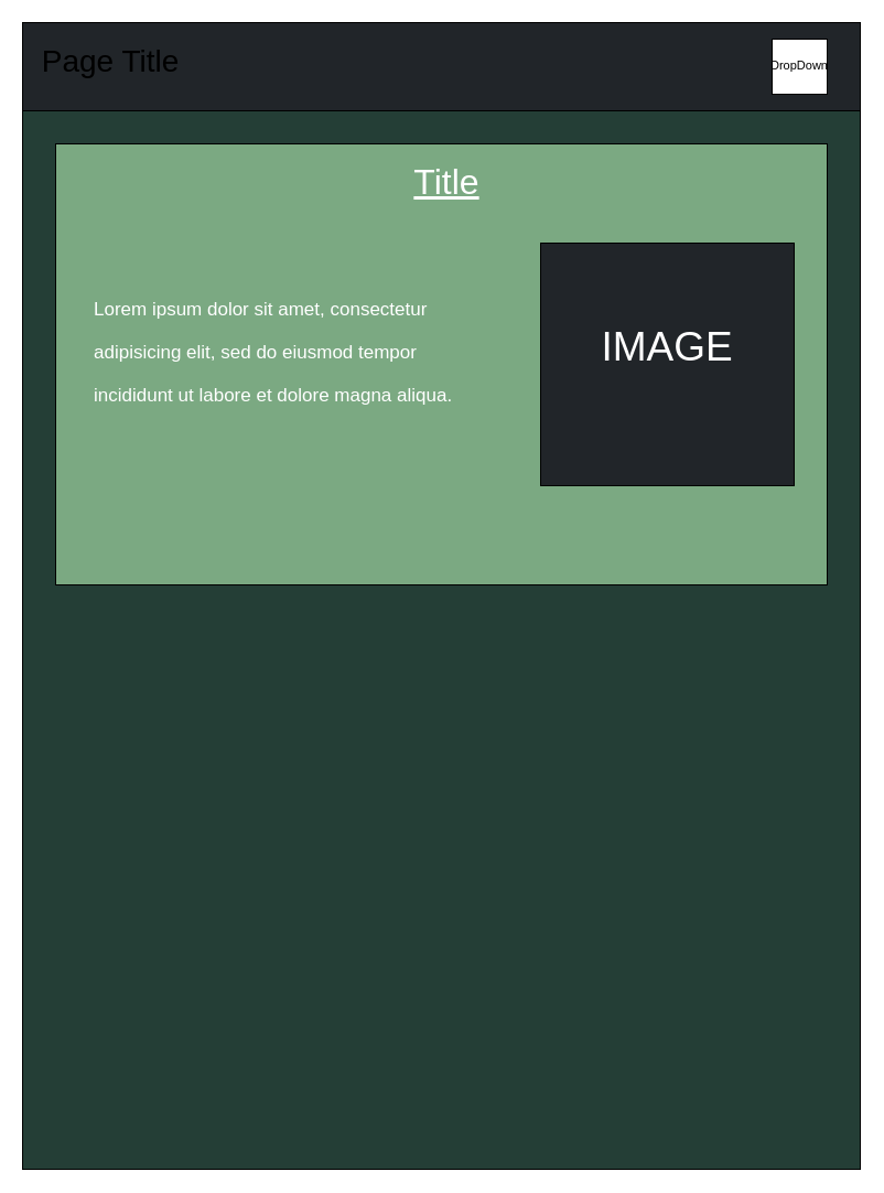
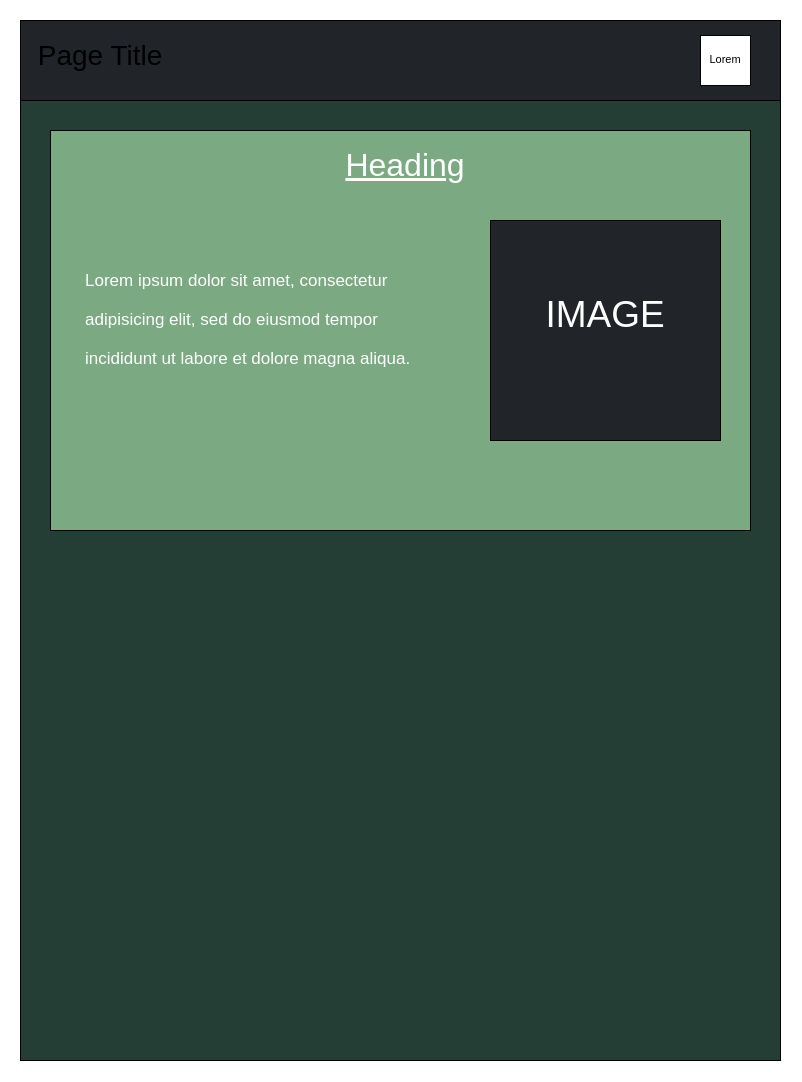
- <mxCell id="6" value="&lt;font color=&quot;#000000&quot; style=&quot;font-size: 11px;&quot;&gt;DropDown&lt;/font&gt;" style="text;html=1;strokeColor=none;fillColor=none;align=center;verticalAlign=middle;whiteSpace=wrap;rounded=0;fontSize=28;" vertex="1" parent="1"><mxGeometry x="695" y="45" width="60" height="15" as="geometry" /></mxCell>
+ <mxCell id="6" value="&lt;font color=&quot;#000000&quot; style=&quot;font-size: 11px;&quot;&gt;Lorem&lt;/font&gt;" style="text;html=1;strokeColor=none;fillColor=none;align=center;verticalAlign=middle;whiteSpace=wrap;rounded=0;fontSize=28;" vertex="1" parent="1"><mxGeometry x="695" y="45" width="60" height="15" as="geometry" /></mxCell>
- <mxCell id="10" value="&lt;font style=&quot;font-size: 32px;&quot;&gt;&lt;u&gt;Title&lt;/u&gt;&lt;/font&gt;" style="text;html=1;strokeColor=none;fillColor=none;align=center;verticalAlign=middle;whiteSpace=wrap;rounded=0;fontSize=18;fontColor=#FFFFFF;" vertex="1" parent="1"><mxGeometry x="300" y="150" width="210" height="30" as="geometry" /></mxCell>
+ <mxCell id="10" value="&lt;font style=&quot;font-size: 32px;&quot;&gt;&lt;u&gt;Heading&lt;/u&gt;&lt;/font&gt;" style="text;html=1;strokeColor=none;fillColor=none;align=center;verticalAlign=middle;whiteSpace=wrap;rounded=0;fontSize=18;fontColor=#FFFFFF;" vertex="1" parent="1"><mxGeometry x="300" y="150" width="210" height="30" as="geometry" /></mxCell>
